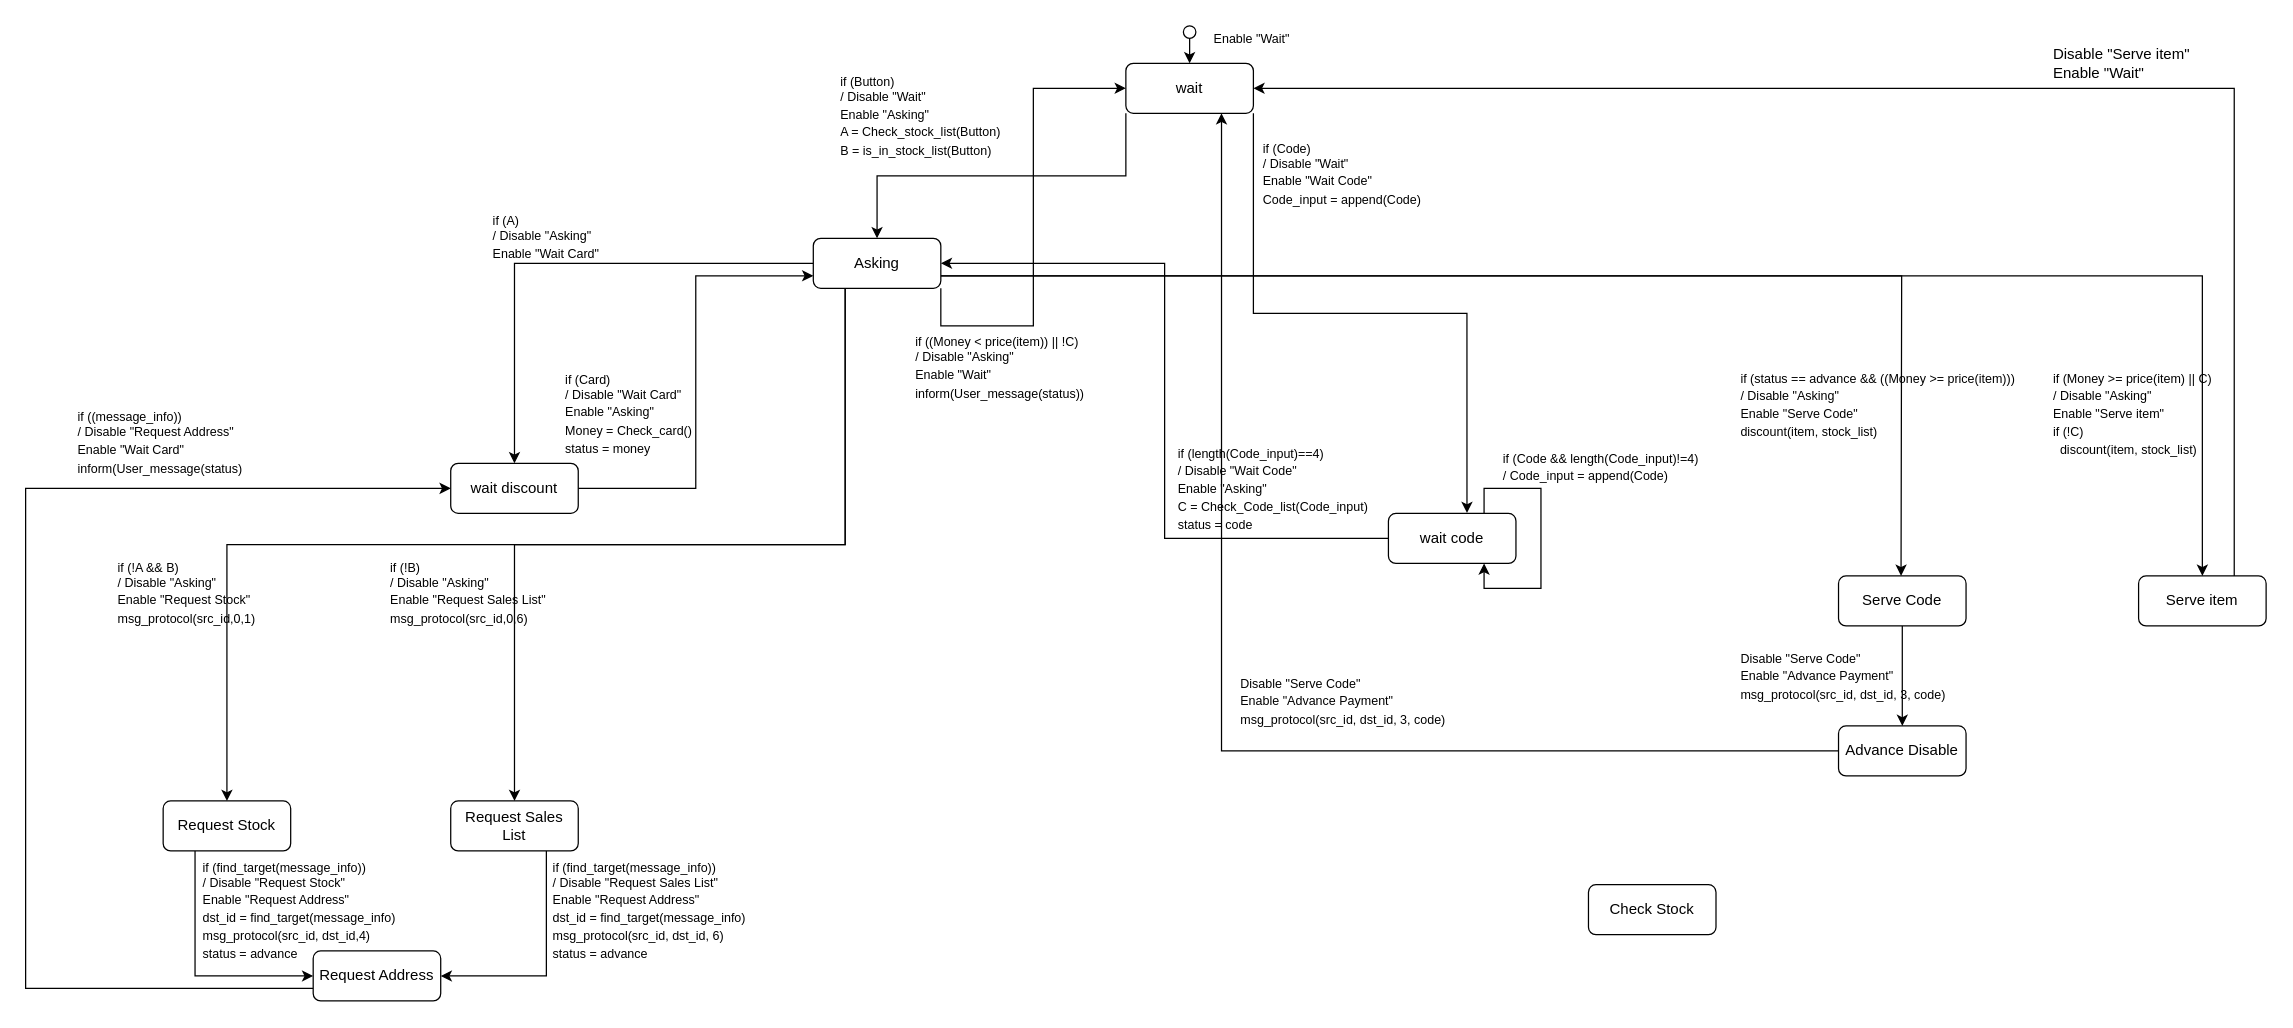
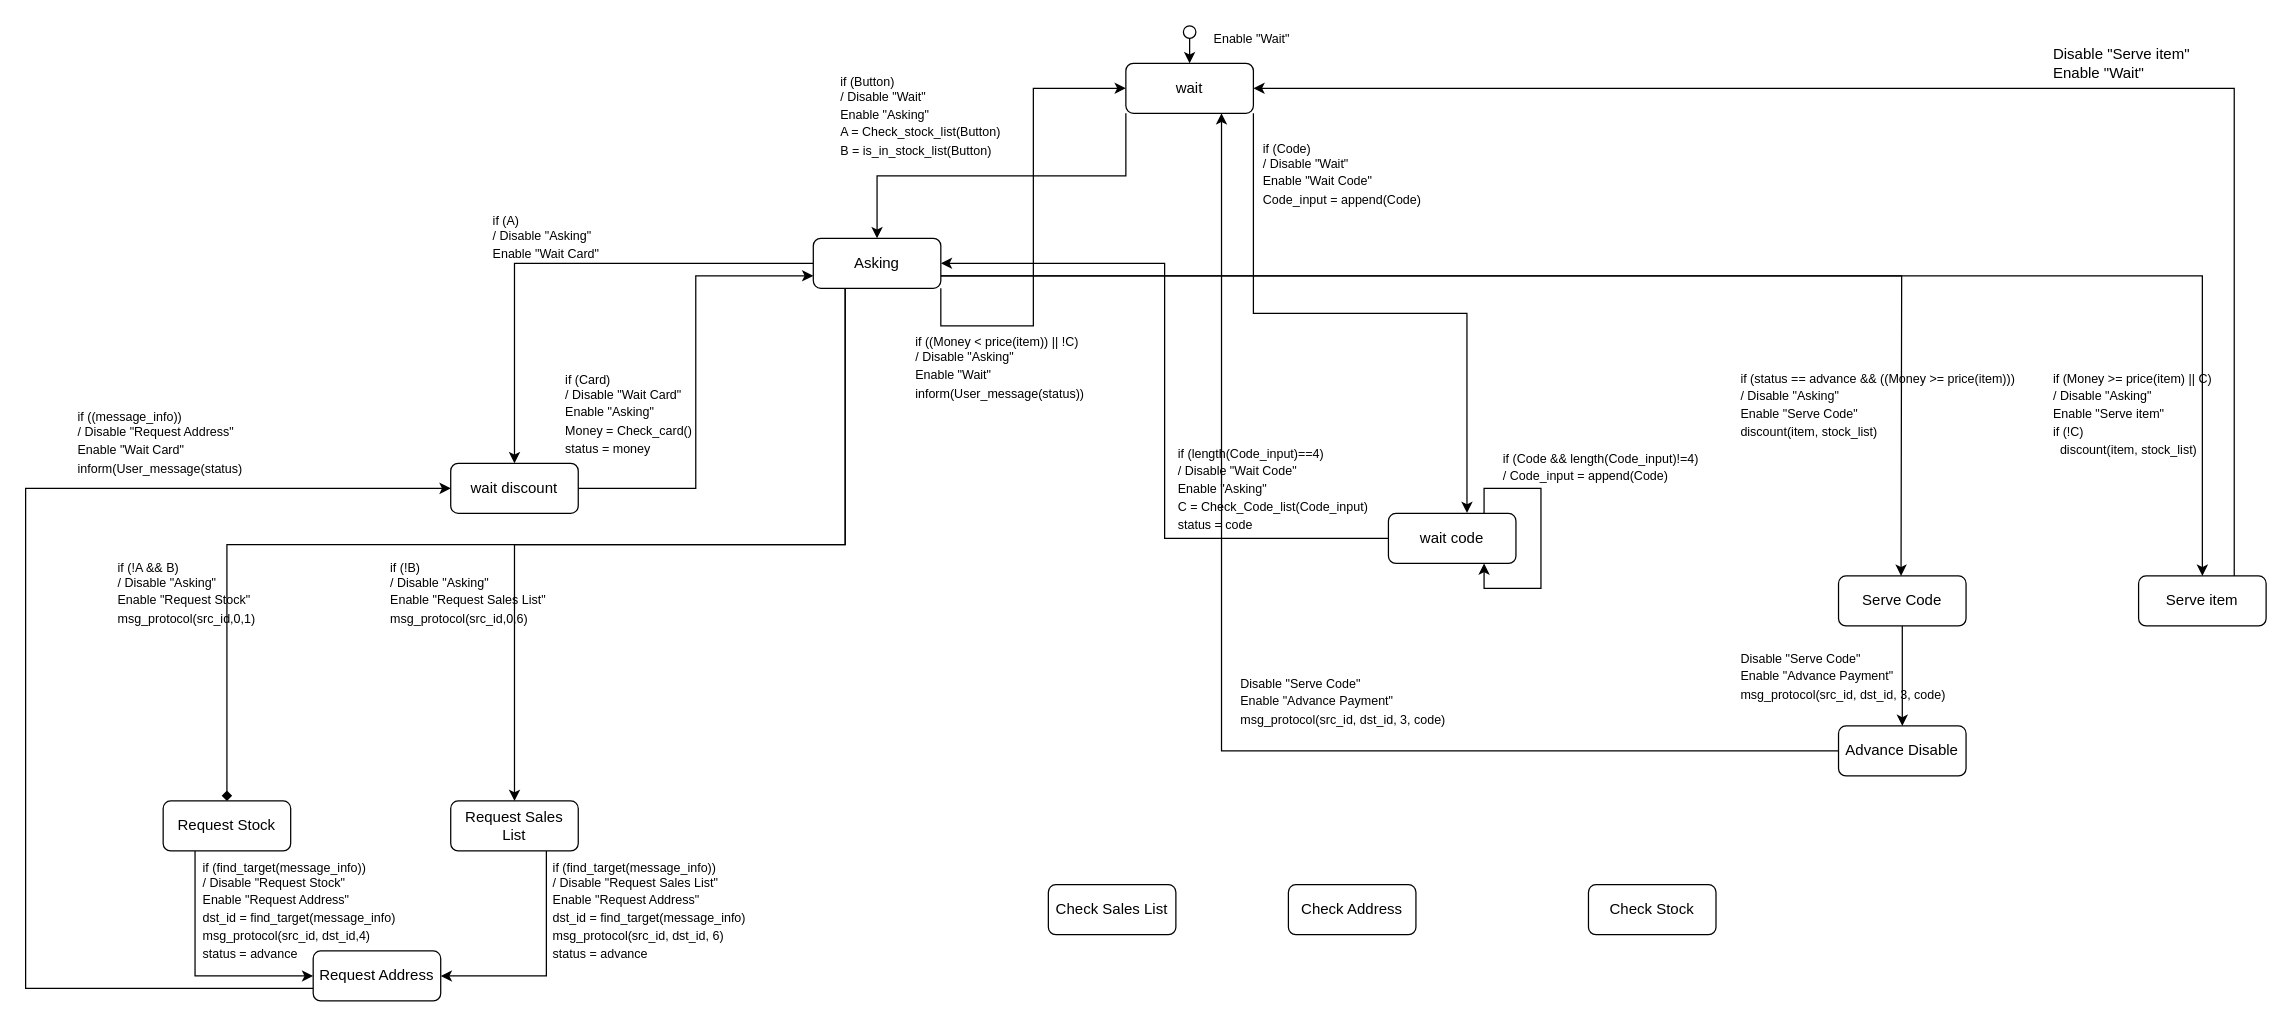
- <mxCell id="13" style="edgeStyle=orthogonalEdgeStyle;rounded=0;orthogonalLoop=1;jettySize=auto;html=1;exitX=0.25;exitY=1;exitDx=0;exitDy=0;entryX=0.5;entryY=0;entryDx=0;entryDy=0;" edge="1" parent="1" source="16" target="25"><mxGeometry relative="1" as="geometry" /></mxCell>
+ <mxCell id="13" style="edgeStyle=orthogonalEdgeStyle;rounded=0;orthogonalLoop=1;jettySize=auto;html=1;exitX=0.25;exitY=1;exitDx=0;exitDy=0;entryX=0.5;entryY=0;entryDx=0;entryDy=0;endArrow=diamond;" edge="1" parent="1" source="16" target="25"><mxGeometry relative="1" as="geometry" /></mxCell>
+ <mxCell id="20" value="Check Sales List" style="rounded=1;whiteSpace=wrap;html=1;" vertex="1" parent="1"><mxGeometry x="838" y="707" width="102" height="40" as="geometry" /></mxCell>
+ <mxCell id="21" value="Check Address" style="rounded=1;whiteSpace=wrap;html=1;" vertex="1" parent="1"><mxGeometry x="1030" y="707" width="102" height="40" as="geometry" /></mxCell>
